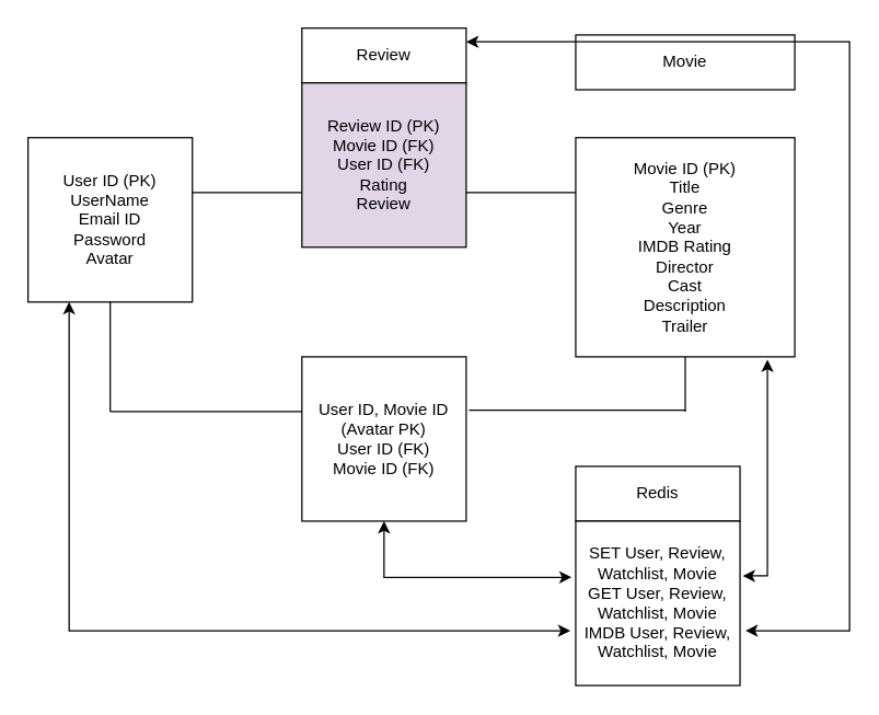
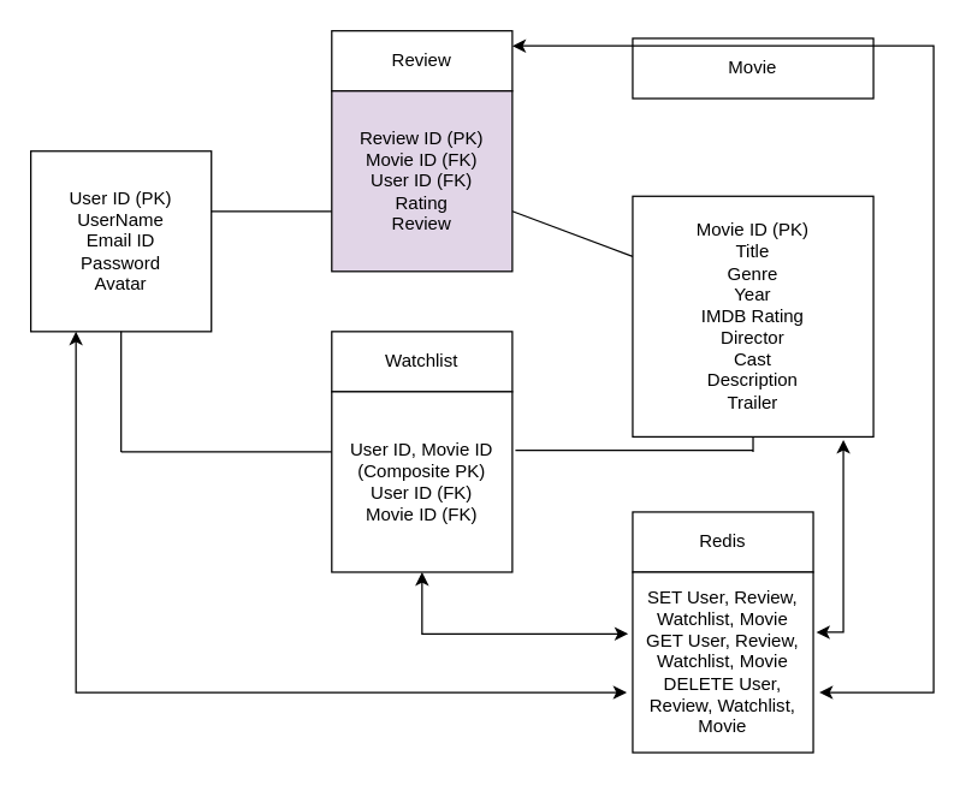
- <mxCell id="8" value="Movie ID (PK)&lt;div&gt;Title&lt;/div&gt;&lt;div&gt;Genre&lt;/div&gt;&lt;div&gt;Year&lt;/div&gt;&lt;div&gt;IMDB Rating&lt;/div&gt;&lt;div&gt;Director&lt;/div&gt;&lt;div&gt;Cast&lt;/div&gt;&lt;div&gt;Description&lt;/div&gt;&lt;div&gt;Trailer&lt;/div&gt;" style="whiteSpace=wrap;html=1;aspect=fixed;" vertex="1" parent="1"><mxGeometry x="420" y="100" width="160" height="160" as="geometry" /></mxCell>
+ <mxCell id="8" value="Movie ID (PK)&lt;div&gt;Title&lt;/div&gt;&lt;div&gt;Genre&lt;/div&gt;&lt;div&gt;Year&lt;/div&gt;&lt;div&gt;IMDB Rating&lt;/div&gt;&lt;div&gt;Director&lt;/div&gt;&lt;div&gt;Cast&lt;/div&gt;&lt;div&gt;Description&lt;/div&gt;&lt;div&gt;Trailer&lt;/div&gt;" style="whiteSpace=wrap;html=1;aspect=fixed;" vertex="1" parent="1"><mxGeometry x="420" y="130" width="160" height="160" as="geometry" /></mxCell>
+ <mxCell id="5" value="Watchlist" style="rounded=0;whiteSpace=wrap;html=1;" vertex="1" parent="1"><mxGeometry x="220" y="220" width="120" height="40" as="geometry" /></mxCell>
- <mxCell id="6" value="User ID, Movie ID (Avatar PK)&lt;div&gt;User ID (FK)&lt;/div&gt;&lt;div&gt;Movie ID (FK)&lt;/div&gt;" style="whiteSpace=wrap;html=1;aspect=fixed;" vertex="1" parent="1"><mxGeometry x="220" y="260" width="120" height="120" as="geometry" /></mxCell>
+ <mxCell id="6" value="User ID, Movie ID (Composite PK)&lt;div&gt;User ID (FK)&lt;/div&gt;&lt;div&gt;Movie ID (FK)&lt;/div&gt;" style="whiteSpace=wrap;html=1;aspect=fixed;" vertex="1" parent="1"><mxGeometry x="220" y="260" width="120" height="120" as="geometry" /></mxCell>
- <mxCell id="10" value="SET User, Review, Watchlist, Movie&lt;div&gt;GET User, Review, Watchlist, Movie&lt;/div&gt;&lt;div&gt;IMDB User, Review, Watchlist, Movie&lt;/div&gt;" style="whiteSpace=wrap;html=1;aspect=fixed;" vertex="1" parent="1"><mxGeometry x="420" y="380" width="120" height="120" as="geometry" /></mxCell>
+ <mxCell id="10" value="SET User, Review, Watchlist, Movie&lt;div&gt;GET User, Review, Watchlist, Movie&lt;/div&gt;&lt;div&gt;DELETE User, Review, Watchlist, Movie&lt;/div&gt;" style="whiteSpace=wrap;html=1;aspect=fixed;" vertex="1" parent="1"><mxGeometry x="420" y="380" width="120" height="120" as="geometry" /></mxCell>
